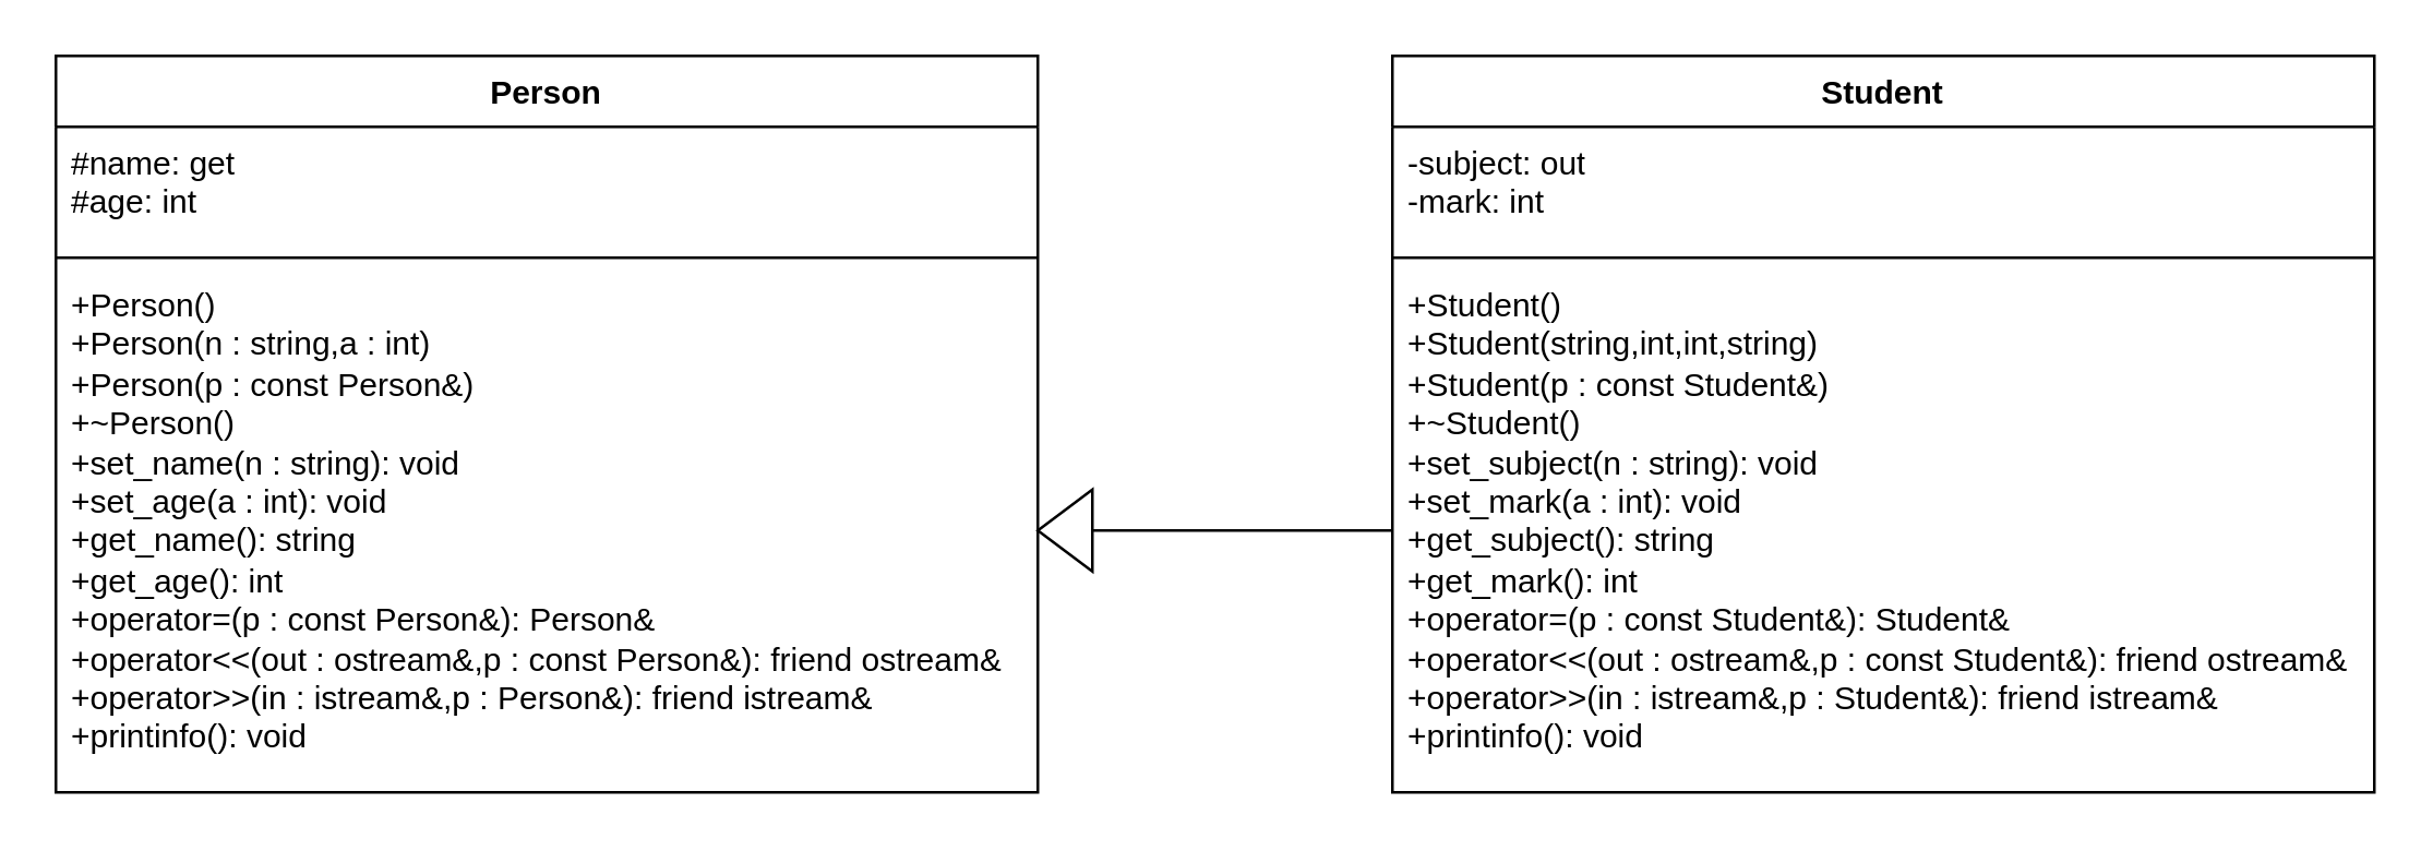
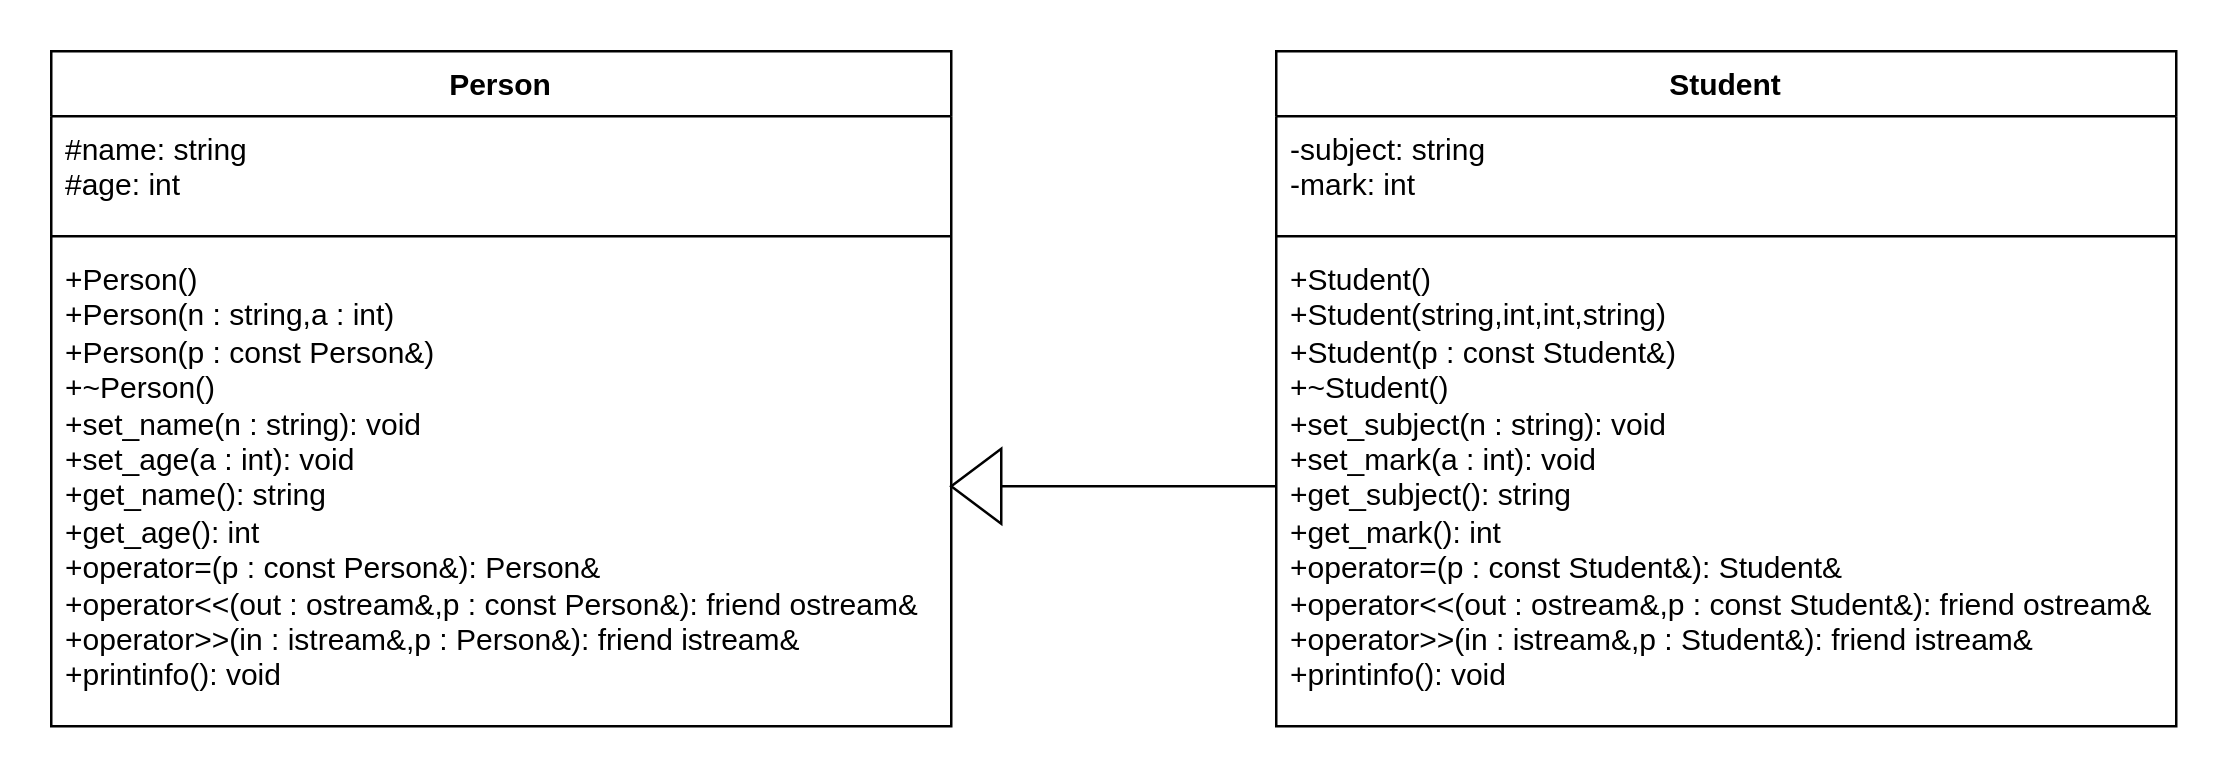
- <mxCell id="3" value="#name: get&lt;div&gt;#age: int&lt;/div&gt;" style="text;strokeColor=none;fillColor=none;align=left;verticalAlign=top;spacingLeft=4;spacingRight=4;overflow=hidden;rotatable=0;points=[[0,0.5],[1,0.5]];portConstraint=eastwest;whiteSpace=wrap;html=1;" vertex="1" parent="2"><mxGeometry y="26" width="360" height="44" as="geometry" /></mxCell>
+ <mxCell id="3" value="#name: string&lt;div&gt;#age: int&lt;/div&gt;" style="text;strokeColor=none;fillColor=none;align=left;verticalAlign=top;spacingLeft=4;spacingRight=4;overflow=hidden;rotatable=0;points=[[0,0.5],[1,0.5]];portConstraint=eastwest;whiteSpace=wrap;html=1;" vertex="1" parent="2"><mxGeometry y="26" width="360" height="44" as="geometry" /></mxCell>
- <mxCell id="7" value="-subject: out&lt;div&gt;-mark: int&lt;/div&gt;" style="text;strokeColor=none;fillColor=none;align=left;verticalAlign=top;spacingLeft=4;spacingRight=4;overflow=hidden;rotatable=0;points=[[0,0.5],[1,0.5]];portConstraint=eastwest;whiteSpace=wrap;html=1;" vertex="1" parent="6"><mxGeometry y="26" width="360" height="44" as="geometry" /></mxCell>
+ <mxCell id="7" value="-subject: string&lt;div&gt;-mark: int&lt;/div&gt;" style="text;strokeColor=none;fillColor=none;align=left;verticalAlign=top;spacingLeft=4;spacingRight=4;overflow=hidden;rotatable=0;points=[[0,0.5],[1,0.5]];portConstraint=eastwest;whiteSpace=wrap;html=1;" vertex="1" parent="6"><mxGeometry y="26" width="360" height="44" as="geometry" /></mxCell>
